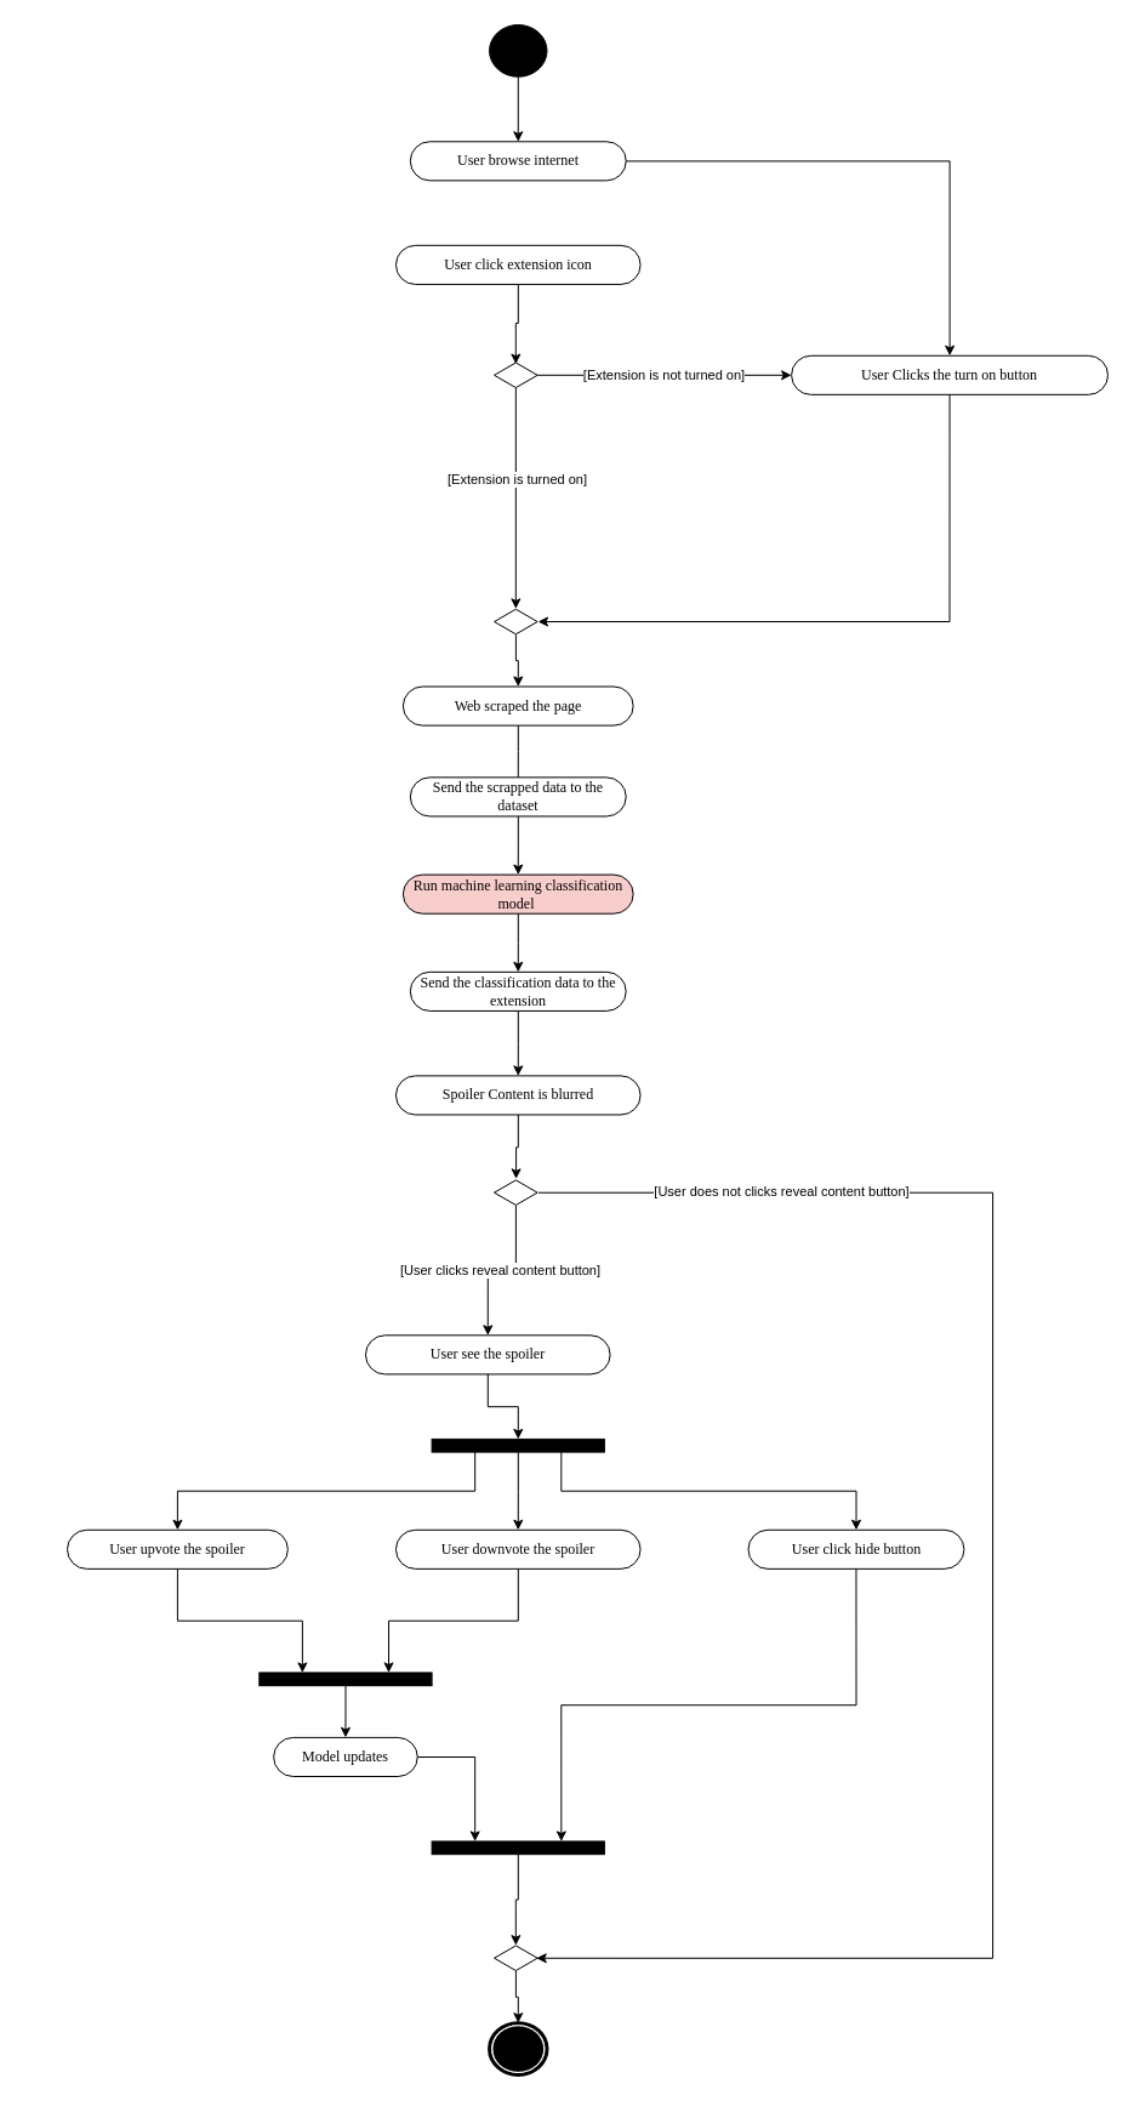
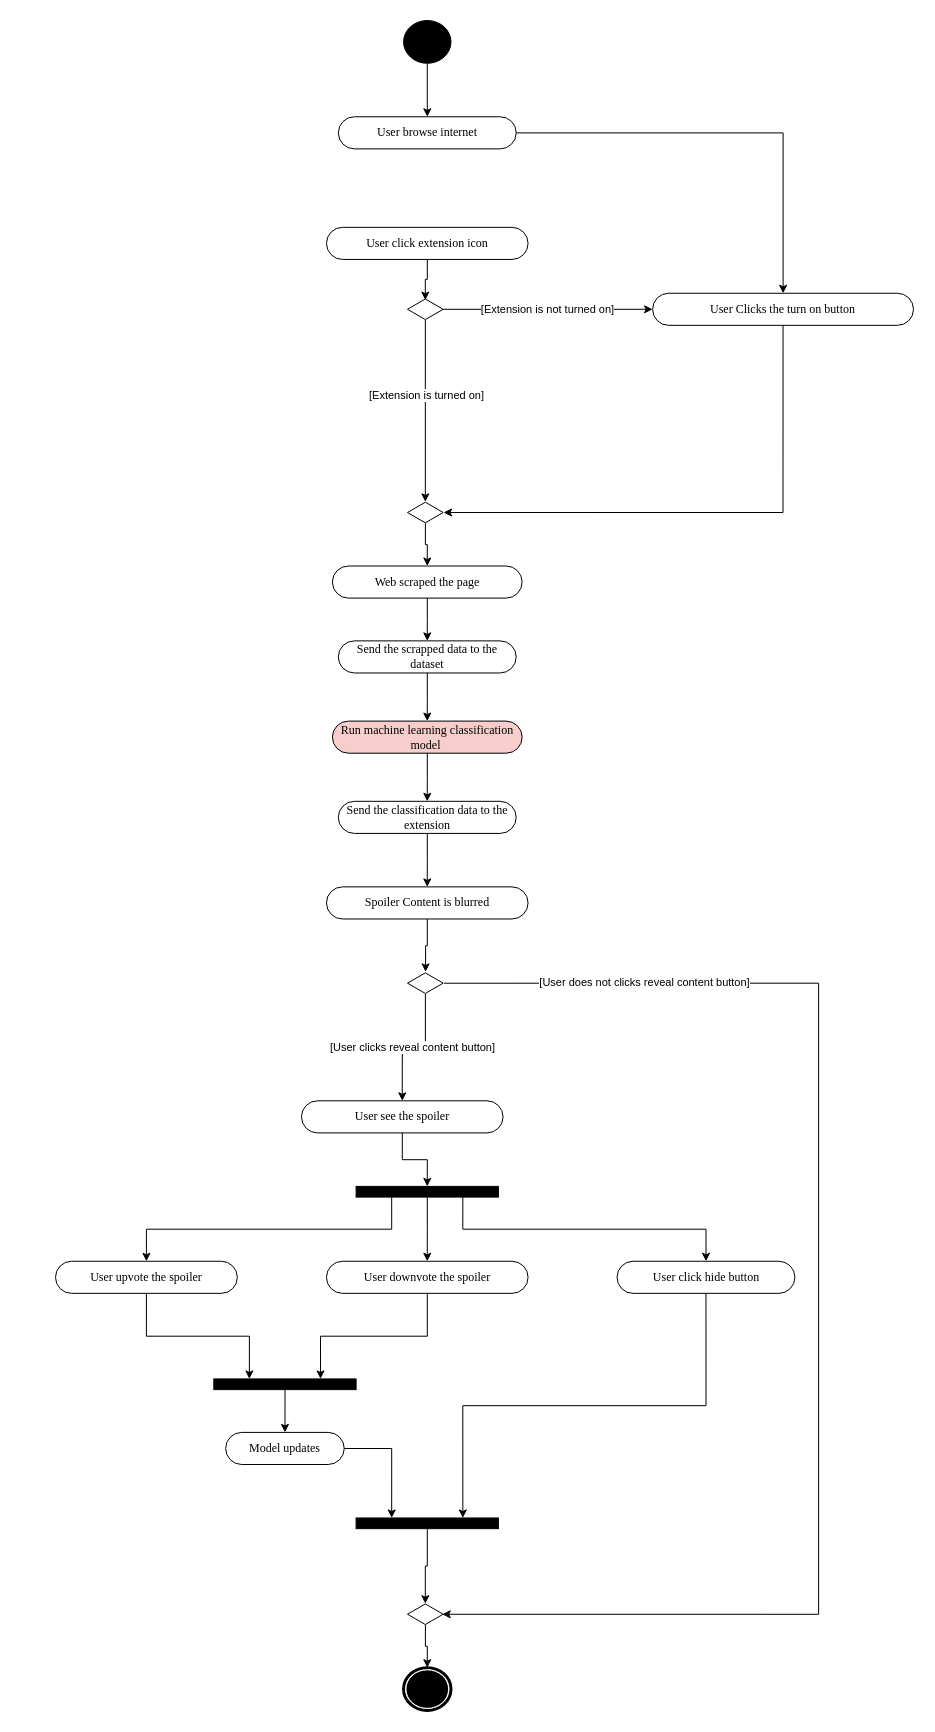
- <mxCell id="6" value="User click extension icon" style="rounded=1;whiteSpace=wrap;html=1;shadow=0;comic=0;labelBackgroundColor=none;strokeWidth=1;fontFamily=Verdana;fontSize=12;align=center;arcSize=50;container=0;" vertex="1" parent="2"><mxGeometry x="305.968" y="181.835" width="201.607" height="32.089" as="geometry" /></mxCell>
+ <mxCell id="6" value="User click extension icon" style="rounded=1;whiteSpace=wrap;html=1;shadow=0;comic=0;labelBackgroundColor=none;strokeWidth=1;fontFamily=Verdana;fontSize=12;align=center;arcSize=50;container=0;" vertex="1" parent="2"><mxGeometry x="305.968" y="206.835" width="201.607" height="32.089" as="geometry" /></mxCell>
- <mxCell id="12" style="edgeStyle=orthogonalEdgeStyle;rounded=0;orthogonalLoop=1;jettySize=auto;html=1;entryX=0.5;entryY=0;entryDx=0;entryDy=0;endArrow=none;" edge="1" parent="2" source="10" target="11"><mxGeometry relative="1" as="geometry" /></mxCell>
+ <mxCell id="12" style="edgeStyle=orthogonalEdgeStyle;rounded=0;orthogonalLoop=1;jettySize=auto;html=1;entryX=0.5;entryY=0;entryDx=0;entryDy=0;" edge="1" parent="2" source="10" target="11"><mxGeometry relative="1" as="geometry" /></mxCell>
